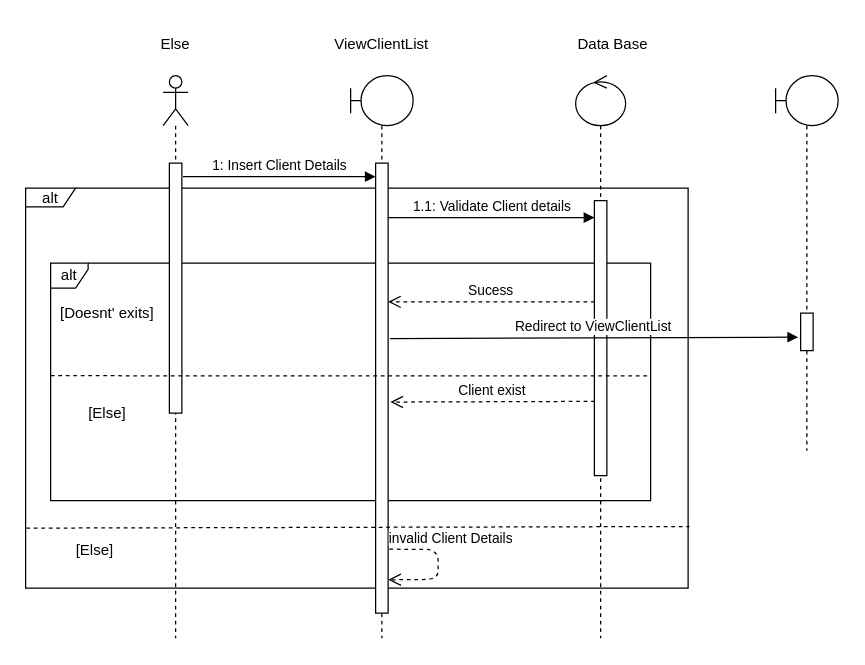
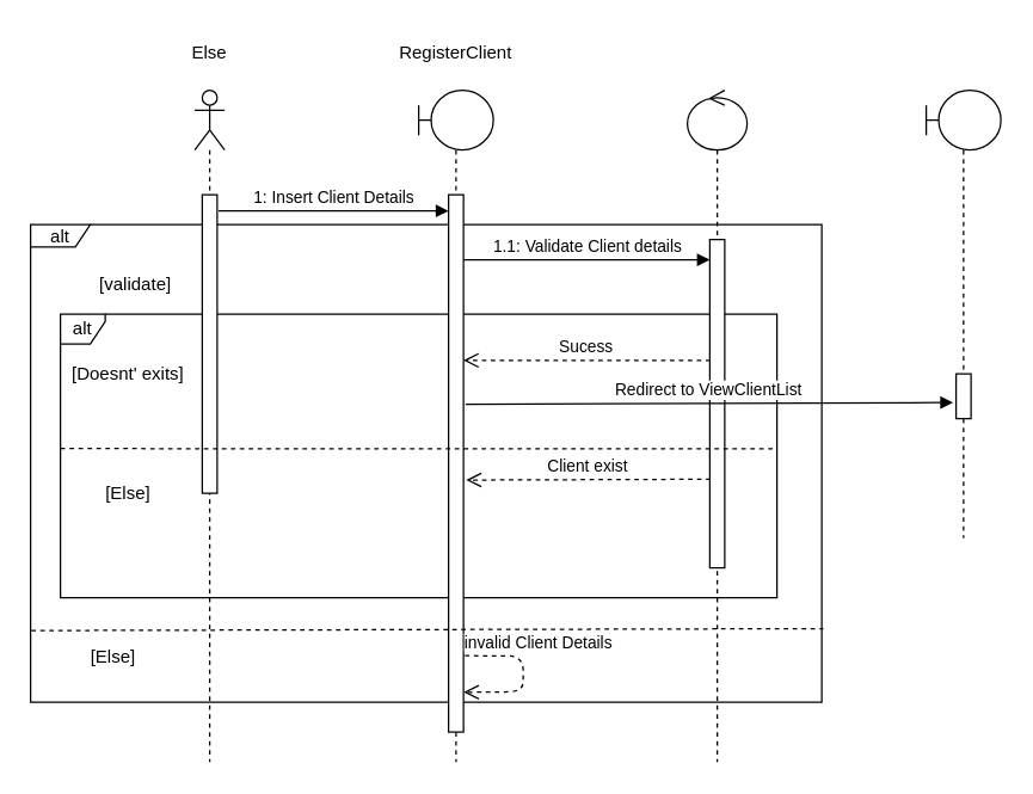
- <mxCell id="10" value="ViewClientList" style="text;html=1;strokeColor=none;fillColor=none;align=center;verticalAlign=middle;whiteSpace=wrap;rounded=0;" vertex="1" parent="1"><mxGeometry x="255" y="20" width="100" height="30" as="geometry" /></mxCell>
+ <mxCell id="10" value="RegisterClient" style="text;html=1;strokeColor=none;fillColor=none;align=center;verticalAlign=middle;whiteSpace=wrap;rounded=0;" vertex="1" parent="1"><mxGeometry x="255" y="20" width="100" height="30" as="geometry" /></mxCell>
- <mxCell id="13" value="Data Base" style="text;html=1;strokeColor=none;fillColor=none;align=center;verticalAlign=middle;whiteSpace=wrap;rounded=0;" vertex="1" parent="1"><mxGeometry x="440" y="20" width="100" height="30" as="geometry" /></mxCell>
+ <mxCell id="18" value="[validate]" style="text;html=1;align=center;verticalAlign=middle;resizable=0;points=[];autosize=1;strokeColor=none;fillColor=none;" vertex="1" parent="1"><mxGeometry x="60" y="180" width="60" height="20" as="geometry" /></mxCell>
